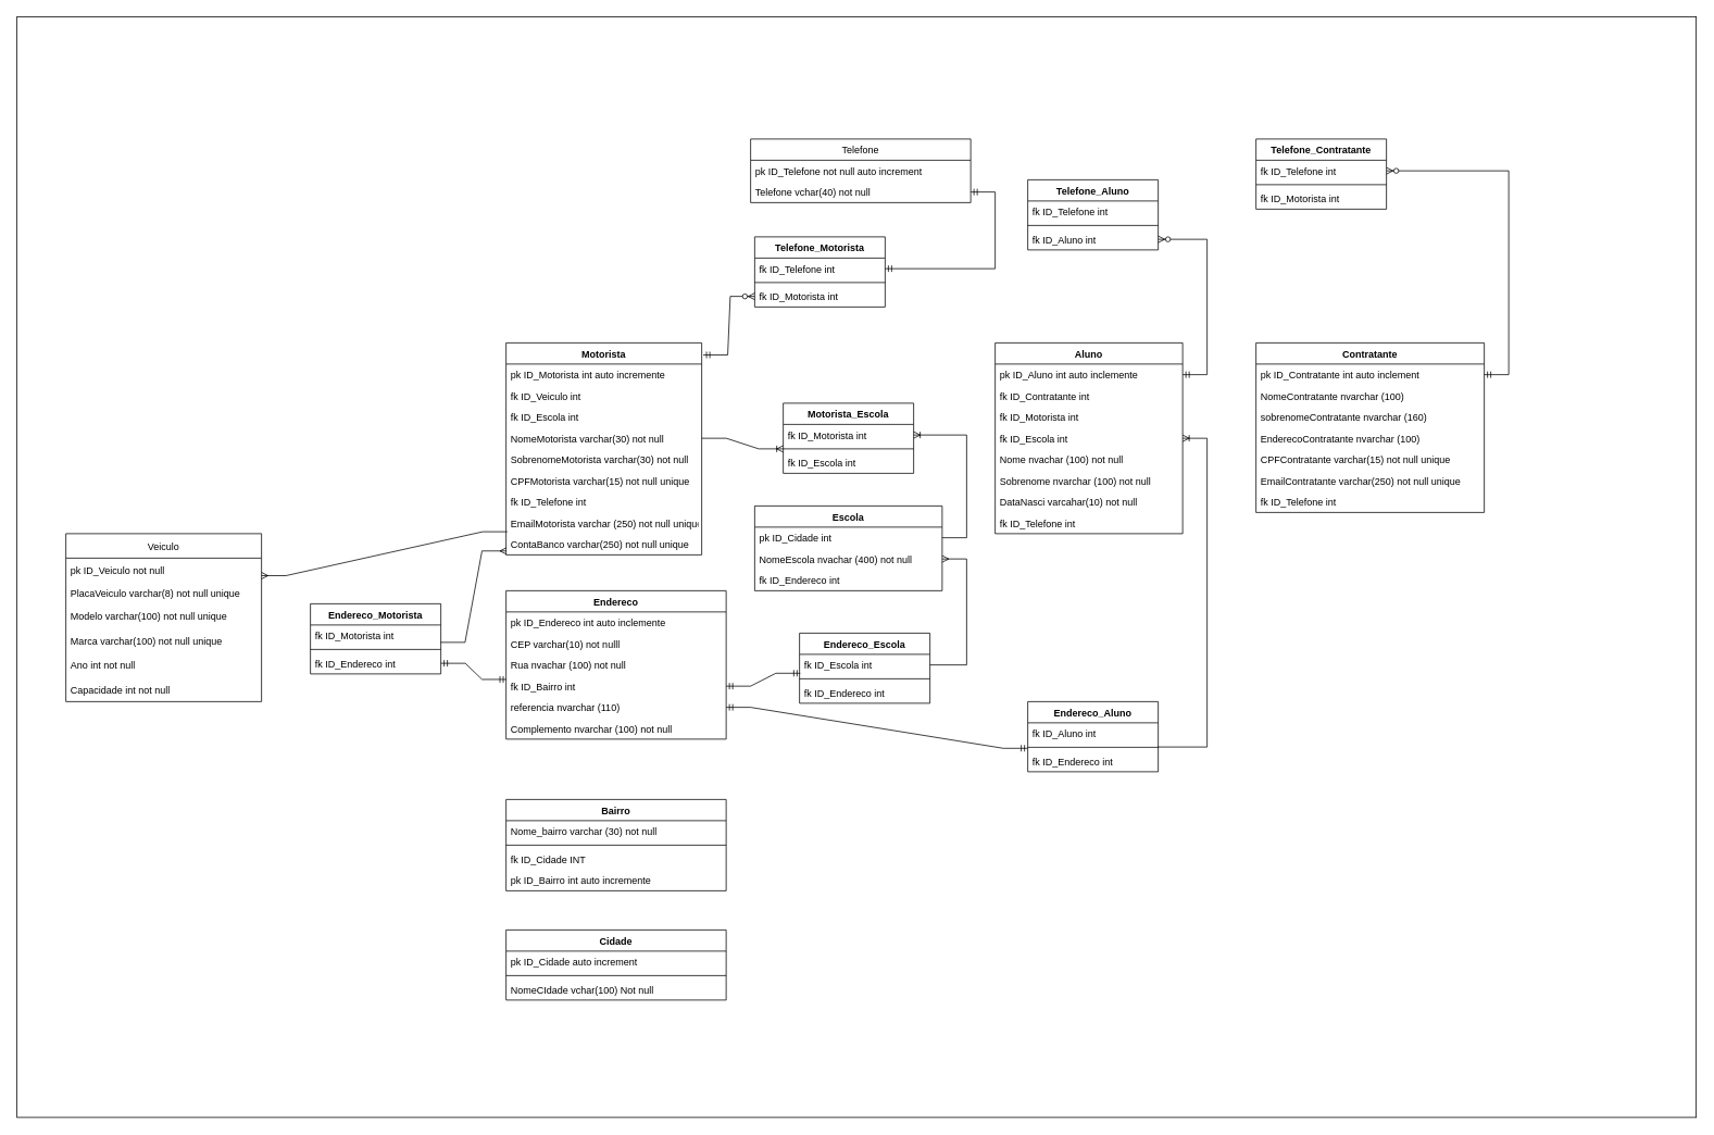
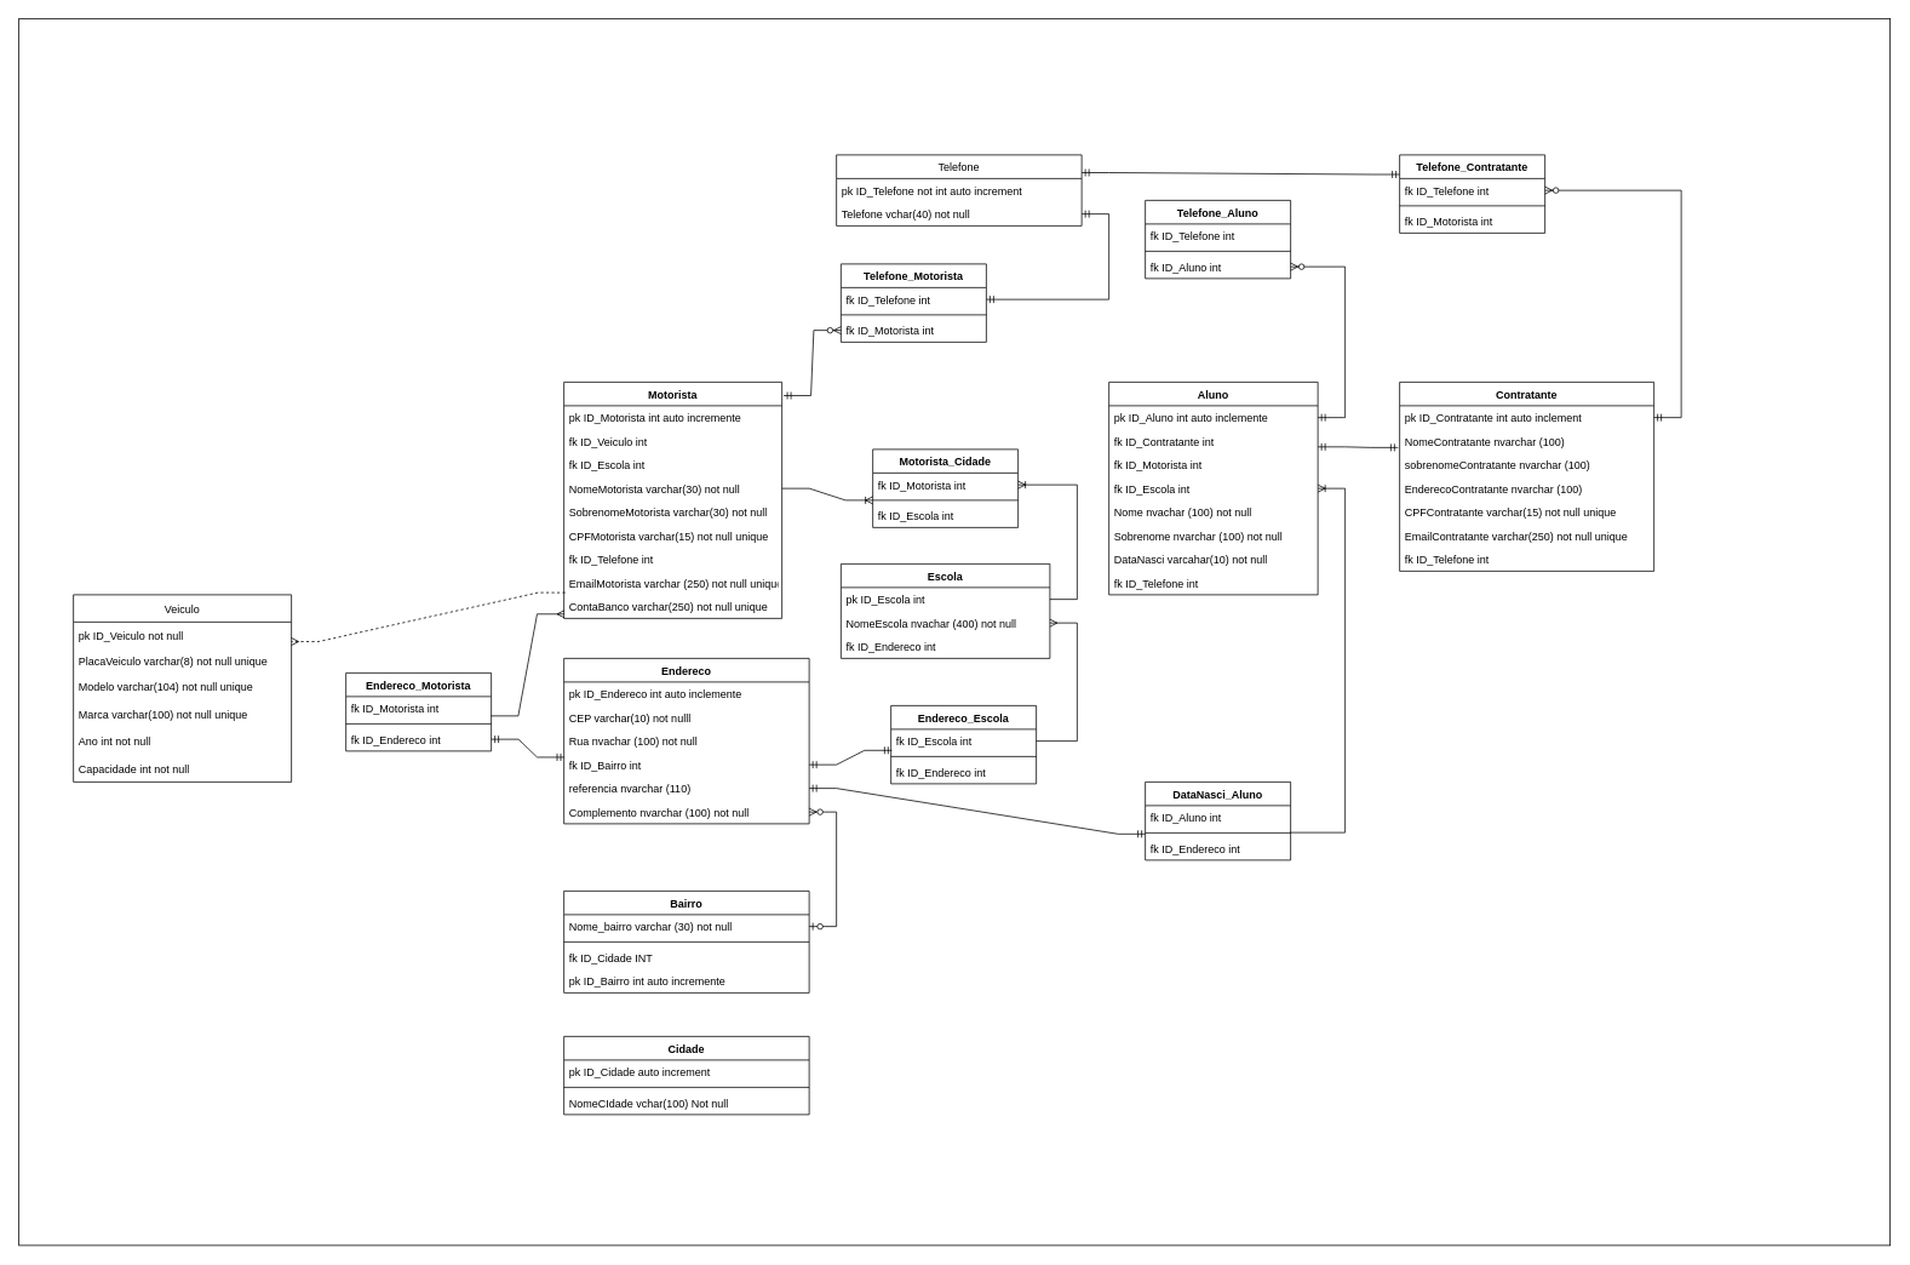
+ <mxCell id="91" value="" style="edgeStyle=entityRelationEdgeStyle;fontSize=12;html=1;endArrow=ERmandOne;startArrow=ERmandOne;rounded=0;exitX=0;exitY=0.25;exitDx=0;exitDy=0;entryX=1;entryY=0.25;entryDx=0;entryDy=0;" edge="1" parent="1" source="87" target="48"><mxGeometry width="100" height="100" relative="1" as="geometry"><mxPoint x="1270" y="251.5" as="sourcePoint" /><mxPoint x="1200" y="219" as="targetPoint" /></mxGeometry></mxCell>
- <mxCell id="49" value="pk ID_Telefone not null auto increment" style="text;strokeColor=none;fillColor=none;align=left;verticalAlign=top;spacingLeft=4;spacingRight=4;overflow=hidden;rotatable=0;points=[[0,0.5],[1,0.5]];portConstraint=eastwest;" vertex="1" parent="48"><mxGeometry y="26" width="270" height="26" as="geometry" /></mxCell>
+ <mxCell id="49" value="pk ID_Telefone not int auto increment" style="text;strokeColor=none;fillColor=none;align=left;verticalAlign=top;spacingLeft=4;spacingRight=4;overflow=hidden;rotatable=0;points=[[0,0.5],[1,0.5]];portConstraint=eastwest;" vertex="1" parent="48"><mxGeometry y="26" width="270" height="26" as="geometry" /></mxCell>
+ <mxCell id="76" value="" style="edgeStyle=entityRelationEdgeStyle;fontSize=12;html=1;endArrow=ERmandOne;startArrow=ERmandOne;rounded=0;exitX=1;exitY=0.742;exitDx=0;exitDy=0;exitPerimeter=0;entryX=-0.006;entryY=0.769;entryDx=0;entryDy=0;entryPerimeter=0;" edge="1" parent="1" source="26" target="35"><mxGeometry width="100" height="100" relative="1" as="geometry"><mxPoint x="1640" y="710" as="sourcePoint" /><mxPoint x="1740" y="610" as="targetPoint" /></mxGeometry></mxCell>
- <mxCell id="41" value="Motorista_Escola" style="swimlane;fontStyle=1;align=center;verticalAlign=top;childLayout=stackLayout;horizontal=1;startSize=26;horizontalStack=0;resizeParent=1;resizeParentMax=0;resizeLast=0;collapsible=1;marginBottom=0;" vertex="1" parent="1"><mxGeometry x="960" y="494" width="160" height="86" as="geometry" /></mxCell>
+ <mxCell id="41" value="Motorista_Cidade" style="swimlane;fontStyle=1;align=center;verticalAlign=top;childLayout=stackLayout;horizontal=1;startSize=26;horizontalStack=0;resizeParent=1;resizeParentMax=0;resizeLast=0;collapsible=1;marginBottom=0;" vertex="1" parent="1"><mxGeometry x="960" y="494" width="160" height="86" as="geometry" /></mxCell>
- <mxCell id="36" value="sobrenomeContratante nvarchar (160)" style="text;strokeColor=none;fillColor=none;align=left;verticalAlign=top;spacingLeft=4;spacingRight=4;overflow=hidden;rotatable=0;points=[[0,0.5],[1,0.5]];portConstraint=eastwest;" vertex="1" parent="33"><mxGeometry y="78" width="280" height="26" as="geometry" /></mxCell>
+ <mxCell id="36" value="sobrenomeContratante nvarchar (100)" style="text;strokeColor=none;fillColor=none;align=left;verticalAlign=top;spacingLeft=4;spacingRight=4;overflow=hidden;rotatable=0;points=[[0,0.5],[1,0.5]];portConstraint=eastwest;" vertex="1" parent="33"><mxGeometry y="78" width="280" height="26" as="geometry" /></mxCell>
- <mxCell id="14" value="pk ID_Cidade int " style="text;strokeColor=none;fillColor=none;align=left;verticalAlign=top;spacingLeft=4;spacingRight=4;overflow=hidden;rotatable=0;points=[[0,0.5],[1,0.5]];portConstraint=eastwest;" parent="13" vertex="1"><mxGeometry y="26" width="230" height="26" as="geometry" /></mxCell>
+ <mxCell id="14" value="pk ID_Escola int " style="text;strokeColor=none;fillColor=none;align=left;verticalAlign=top;spacingLeft=4;spacingRight=4;overflow=hidden;rotatable=0;points=[[0,0.5],[1,0.5]];portConstraint=eastwest;" parent="13" vertex="1"><mxGeometry y="26" width="230" height="26" as="geometry" /></mxCell>
- <mxCell id="47" value="" style="edgeStyle=entityRelationEdgeStyle;fontSize=12;html=1;endArrow=ERmany;rounded=0;entryX=1;entryY=0.25;entryDx=0;entryDy=0;exitX=0.006;exitY=-0.091;exitDx=0;exitDy=0;exitPerimeter=0;" edge="1" parent="1" source="12" target="17"><mxGeometry width="100" height="100" relative="1" as="geometry"><mxPoint x="910" y="710" as="sourcePoint" /><mxPoint x="1350" y="640" as="targetPoint" /></mxGeometry></mxCell>
+ <mxCell id="47" value="" style="edgeStyle=entityRelationEdgeStyle;fontSize=12;html=1;endArrow=ERmany;rounded=0;entryX=1;entryY=0.25;entryDx=0;entryDy=0;exitX=0.006;exitY=-0.091;exitDx=0;exitDy=0;exitPerimeter=0;dashed=1;" edge="1" parent="1" source="12" target="17"><mxGeometry width="100" height="100" relative="1" as="geometry"><mxPoint x="910" y="710" as="sourcePoint" /><mxPoint x="1350" y="640" as="targetPoint" /></mxGeometry></mxCell>
- <mxCell id="20" value="Modelo varchar(100) not null unique" style="text;strokeColor=none;fillColor=none;align=left;verticalAlign=middle;spacingLeft=4;spacingRight=4;overflow=hidden;points=[[0,0.5],[1,0.5]];portConstraint=eastwest;rotatable=0;" parent="17" vertex="1"><mxGeometry y="86" width="240" height="30" as="geometry" /></mxCell>
+ <mxCell id="20" value="Modelo varchar(104) not null unique" style="text;strokeColor=none;fillColor=none;align=left;verticalAlign=middle;spacingLeft=4;spacingRight=4;overflow=hidden;points=[[0,0.5],[1,0.5]];portConstraint=eastwest;rotatable=0;" parent="17" vertex="1"><mxGeometry y="86" width="240" height="30" as="geometry" /></mxCell>
- <mxCell id="58" value="Endereco_Aluno" style="swimlane;fontStyle=1;align=center;verticalAlign=top;childLayout=stackLayout;horizontal=1;startSize=26;horizontalStack=0;resizeParent=1;resizeParentMax=0;resizeLast=0;collapsible=1;marginBottom=0;" vertex="1" parent="1"><mxGeometry x="1260" y="860" width="160" height="86" as="geometry" /></mxCell>
+ <mxCell id="58" value="DataNasci_Aluno" style="swimlane;fontStyle=1;align=center;verticalAlign=top;childLayout=stackLayout;horizontal=1;startSize=26;horizontalStack=0;resizeParent=1;resizeParentMax=0;resizeLast=0;collapsible=1;marginBottom=0;" vertex="1" parent="1"><mxGeometry x="1260" y="860" width="160" height="86" as="geometry" /></mxCell>
+ <mxCell id="103" value="" style="edgeStyle=entityRelationEdgeStyle;fontSize=12;html=1;endArrow=ERzeroToMany;startArrow=ERzeroToOne;rounded=0;exitX=1;exitY=0.5;exitDx=0;exitDy=0;entryX=1;entryY=0.5;entryDx=0;entryDy=0;" edge="1" parent="1" source="95" target="57"><mxGeometry width="100" height="100" relative="1" as="geometry"><mxPoint x="1020" y="1150" as="sourcePoint" /><mxPoint x="1120" y="1050" as="targetPoint" /></mxGeometry></mxCell>
